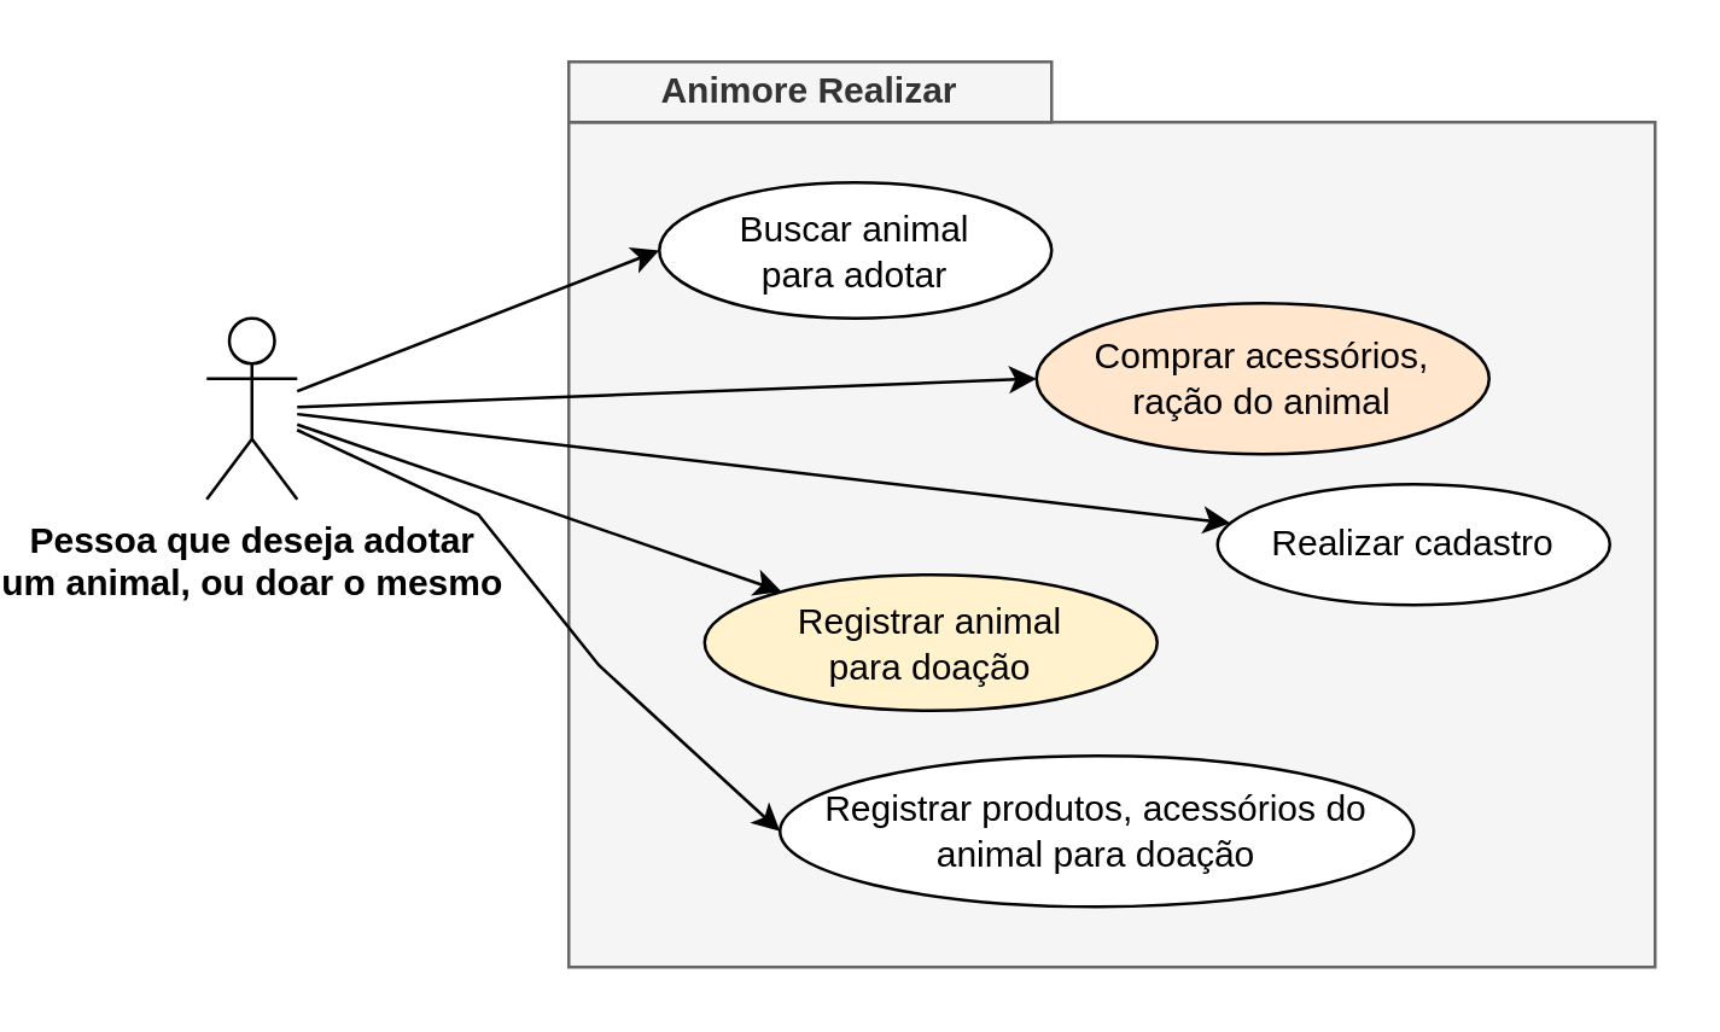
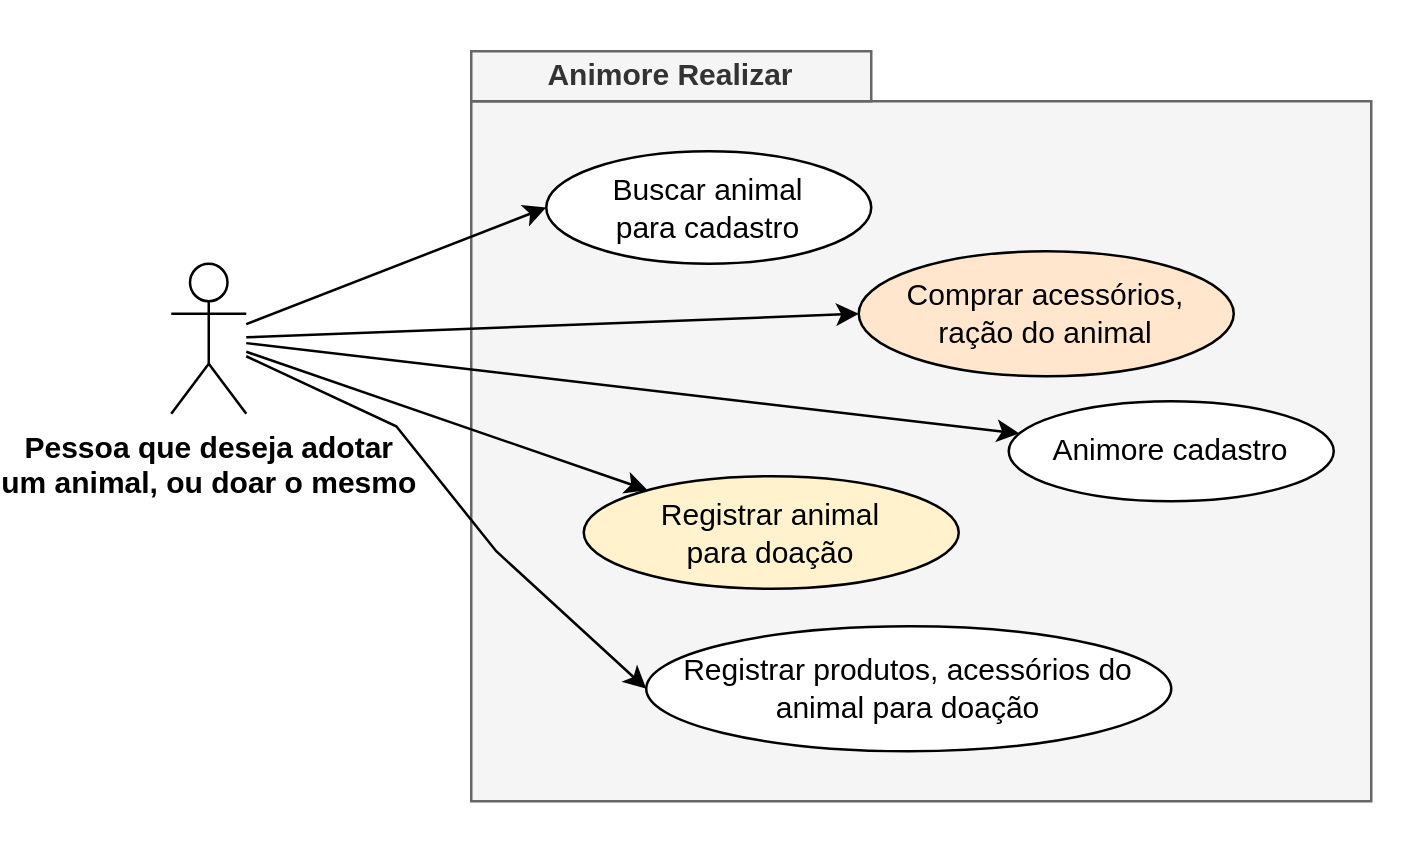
- <mxCell id="7" value="Buscar animal&lt;br&gt;para adotar" style="ellipse;whiteSpace=wrap;html=1;" parent="1" vertex="1"><mxGeometry x="170" y="60" width="130" height="45" as="geometry" /></mxCell>
+ <mxCell id="7" value="Buscar animal&lt;br&gt;para cadastro" style="ellipse;whiteSpace=wrap;html=1;" parent="1" vertex="1"><mxGeometry x="170" y="60" width="130" height="45" as="geometry" /></mxCell>
- <mxCell id="5" value="Realizar cadastro" style="ellipse;whiteSpace=wrap;html=1;" parent="1" vertex="1"><mxGeometry x="355" y="160" width="130" height="40" as="geometry" /></mxCell>
+ <mxCell id="5" value="Animore cadastro" style="ellipse;whiteSpace=wrap;html=1;" parent="1" vertex="1"><mxGeometry x="355" y="160" width="130" height="40" as="geometry" /></mxCell>
